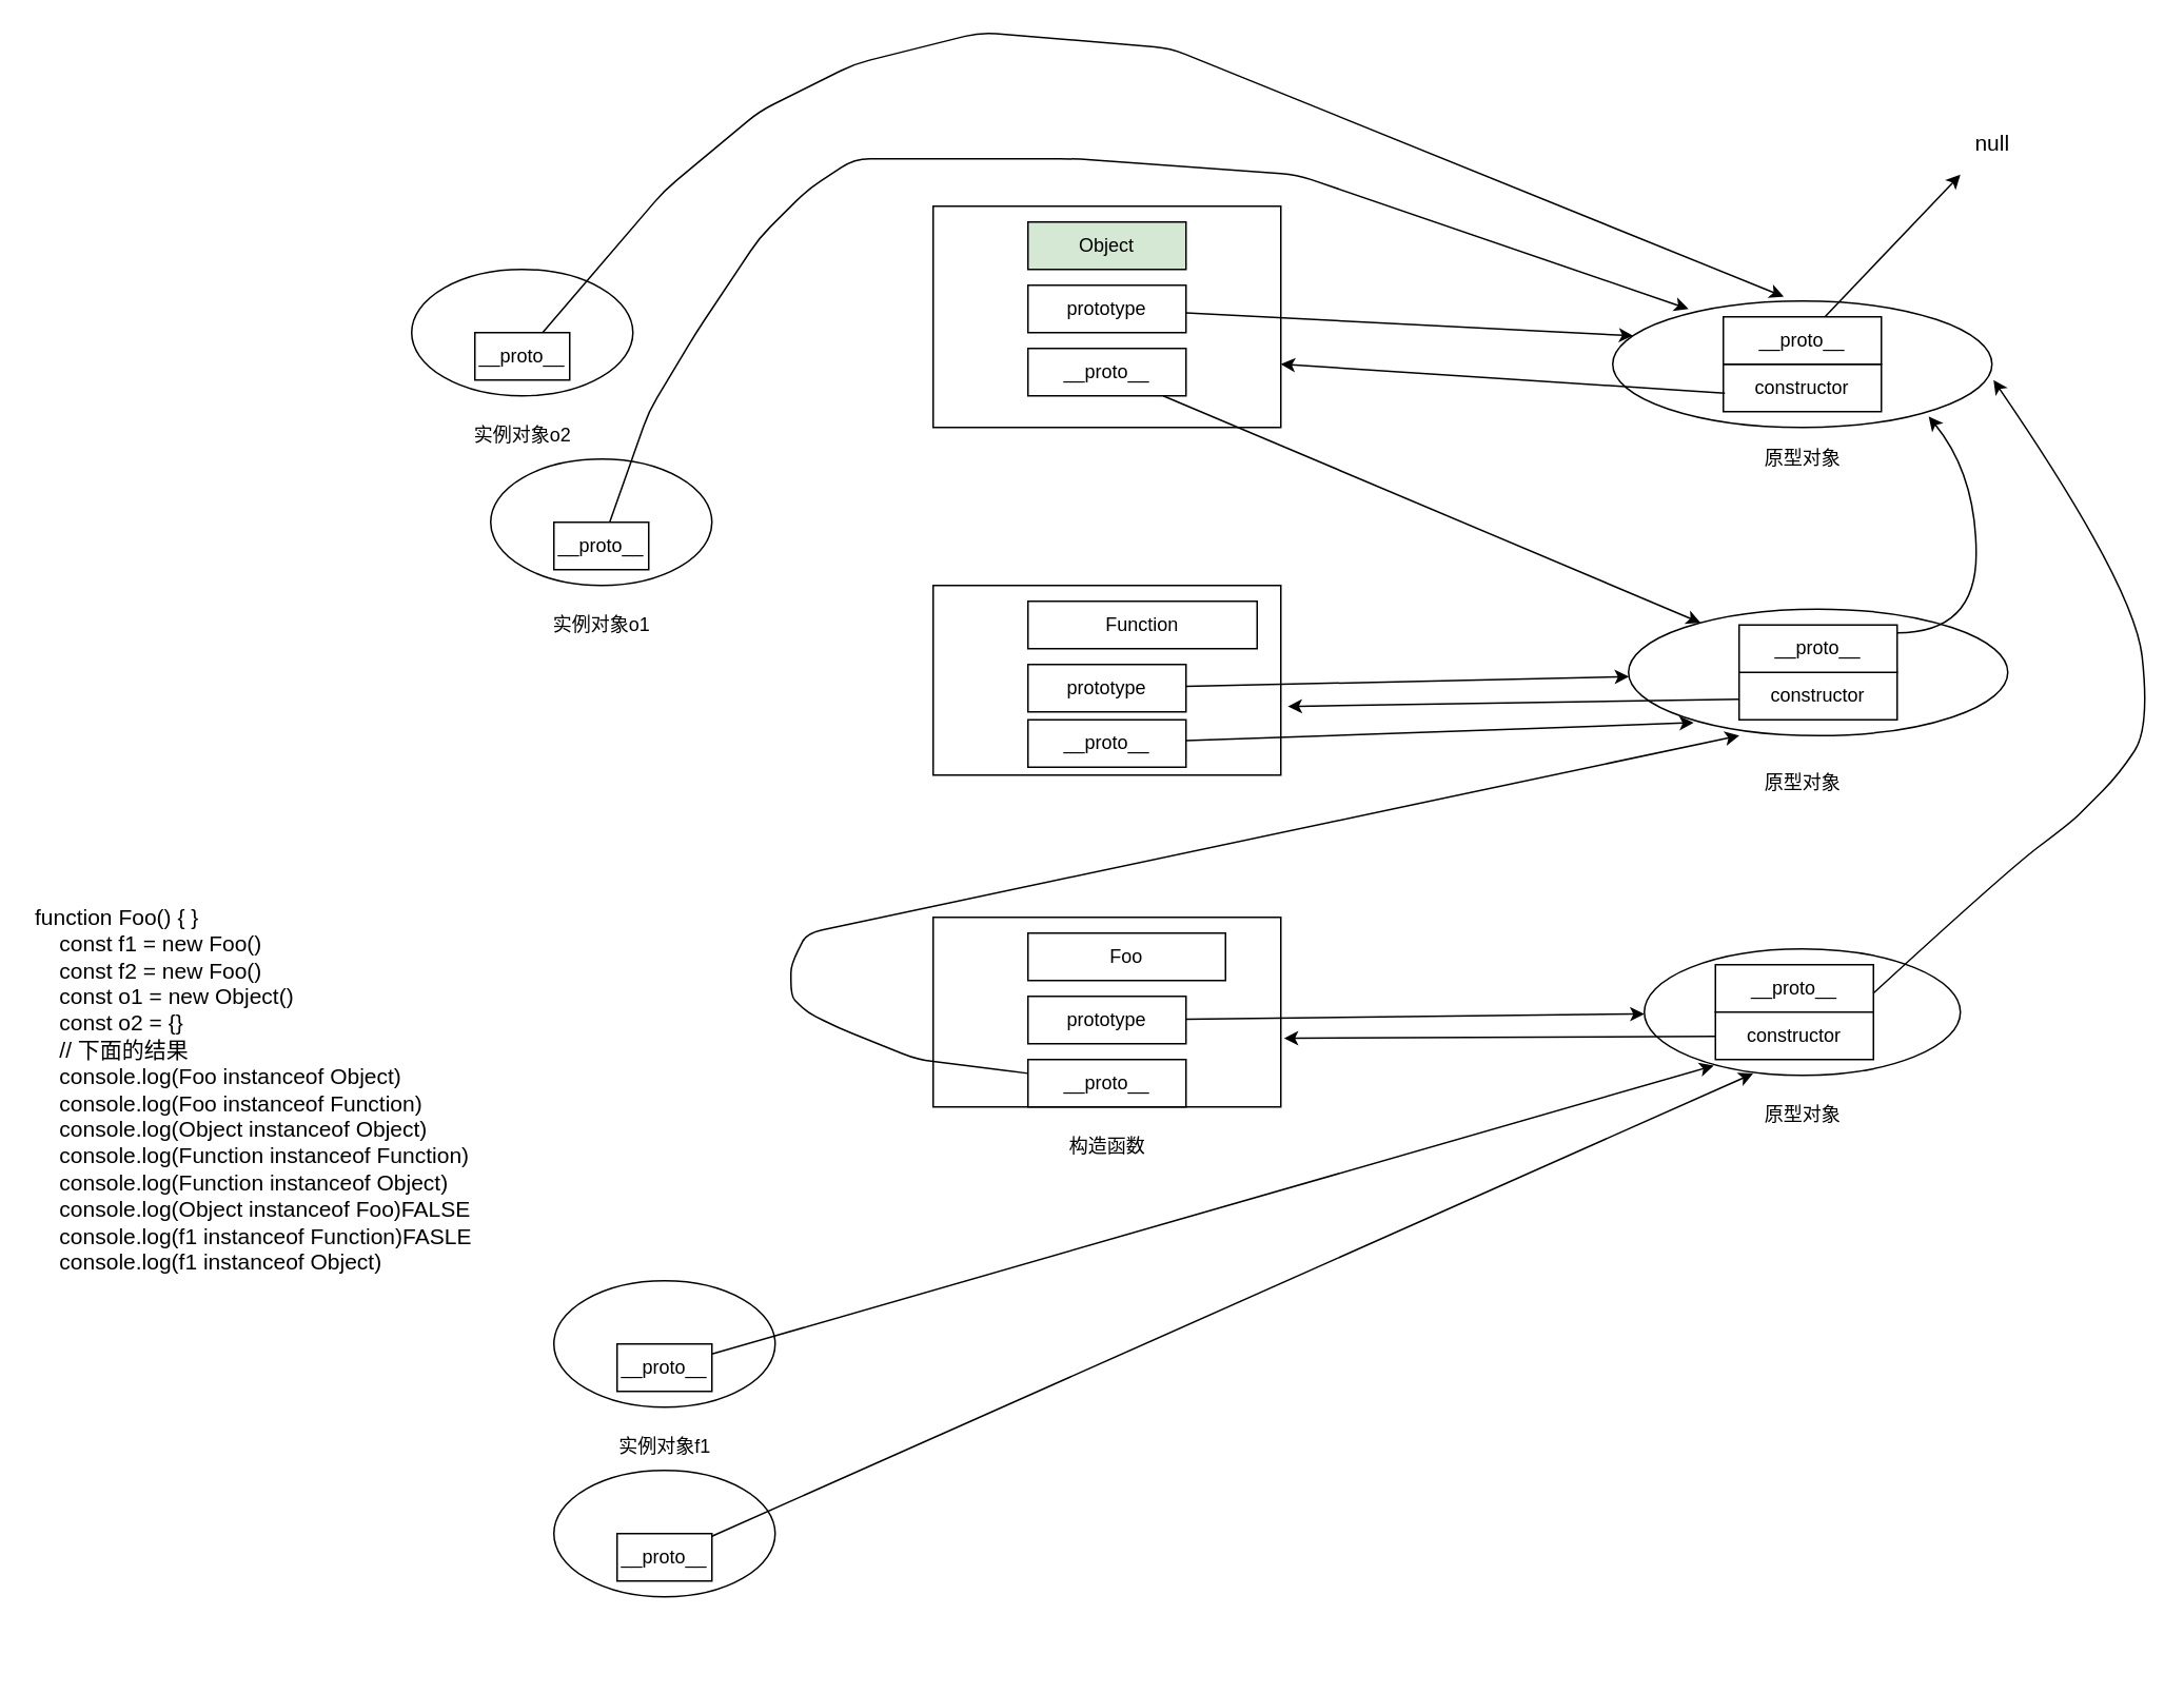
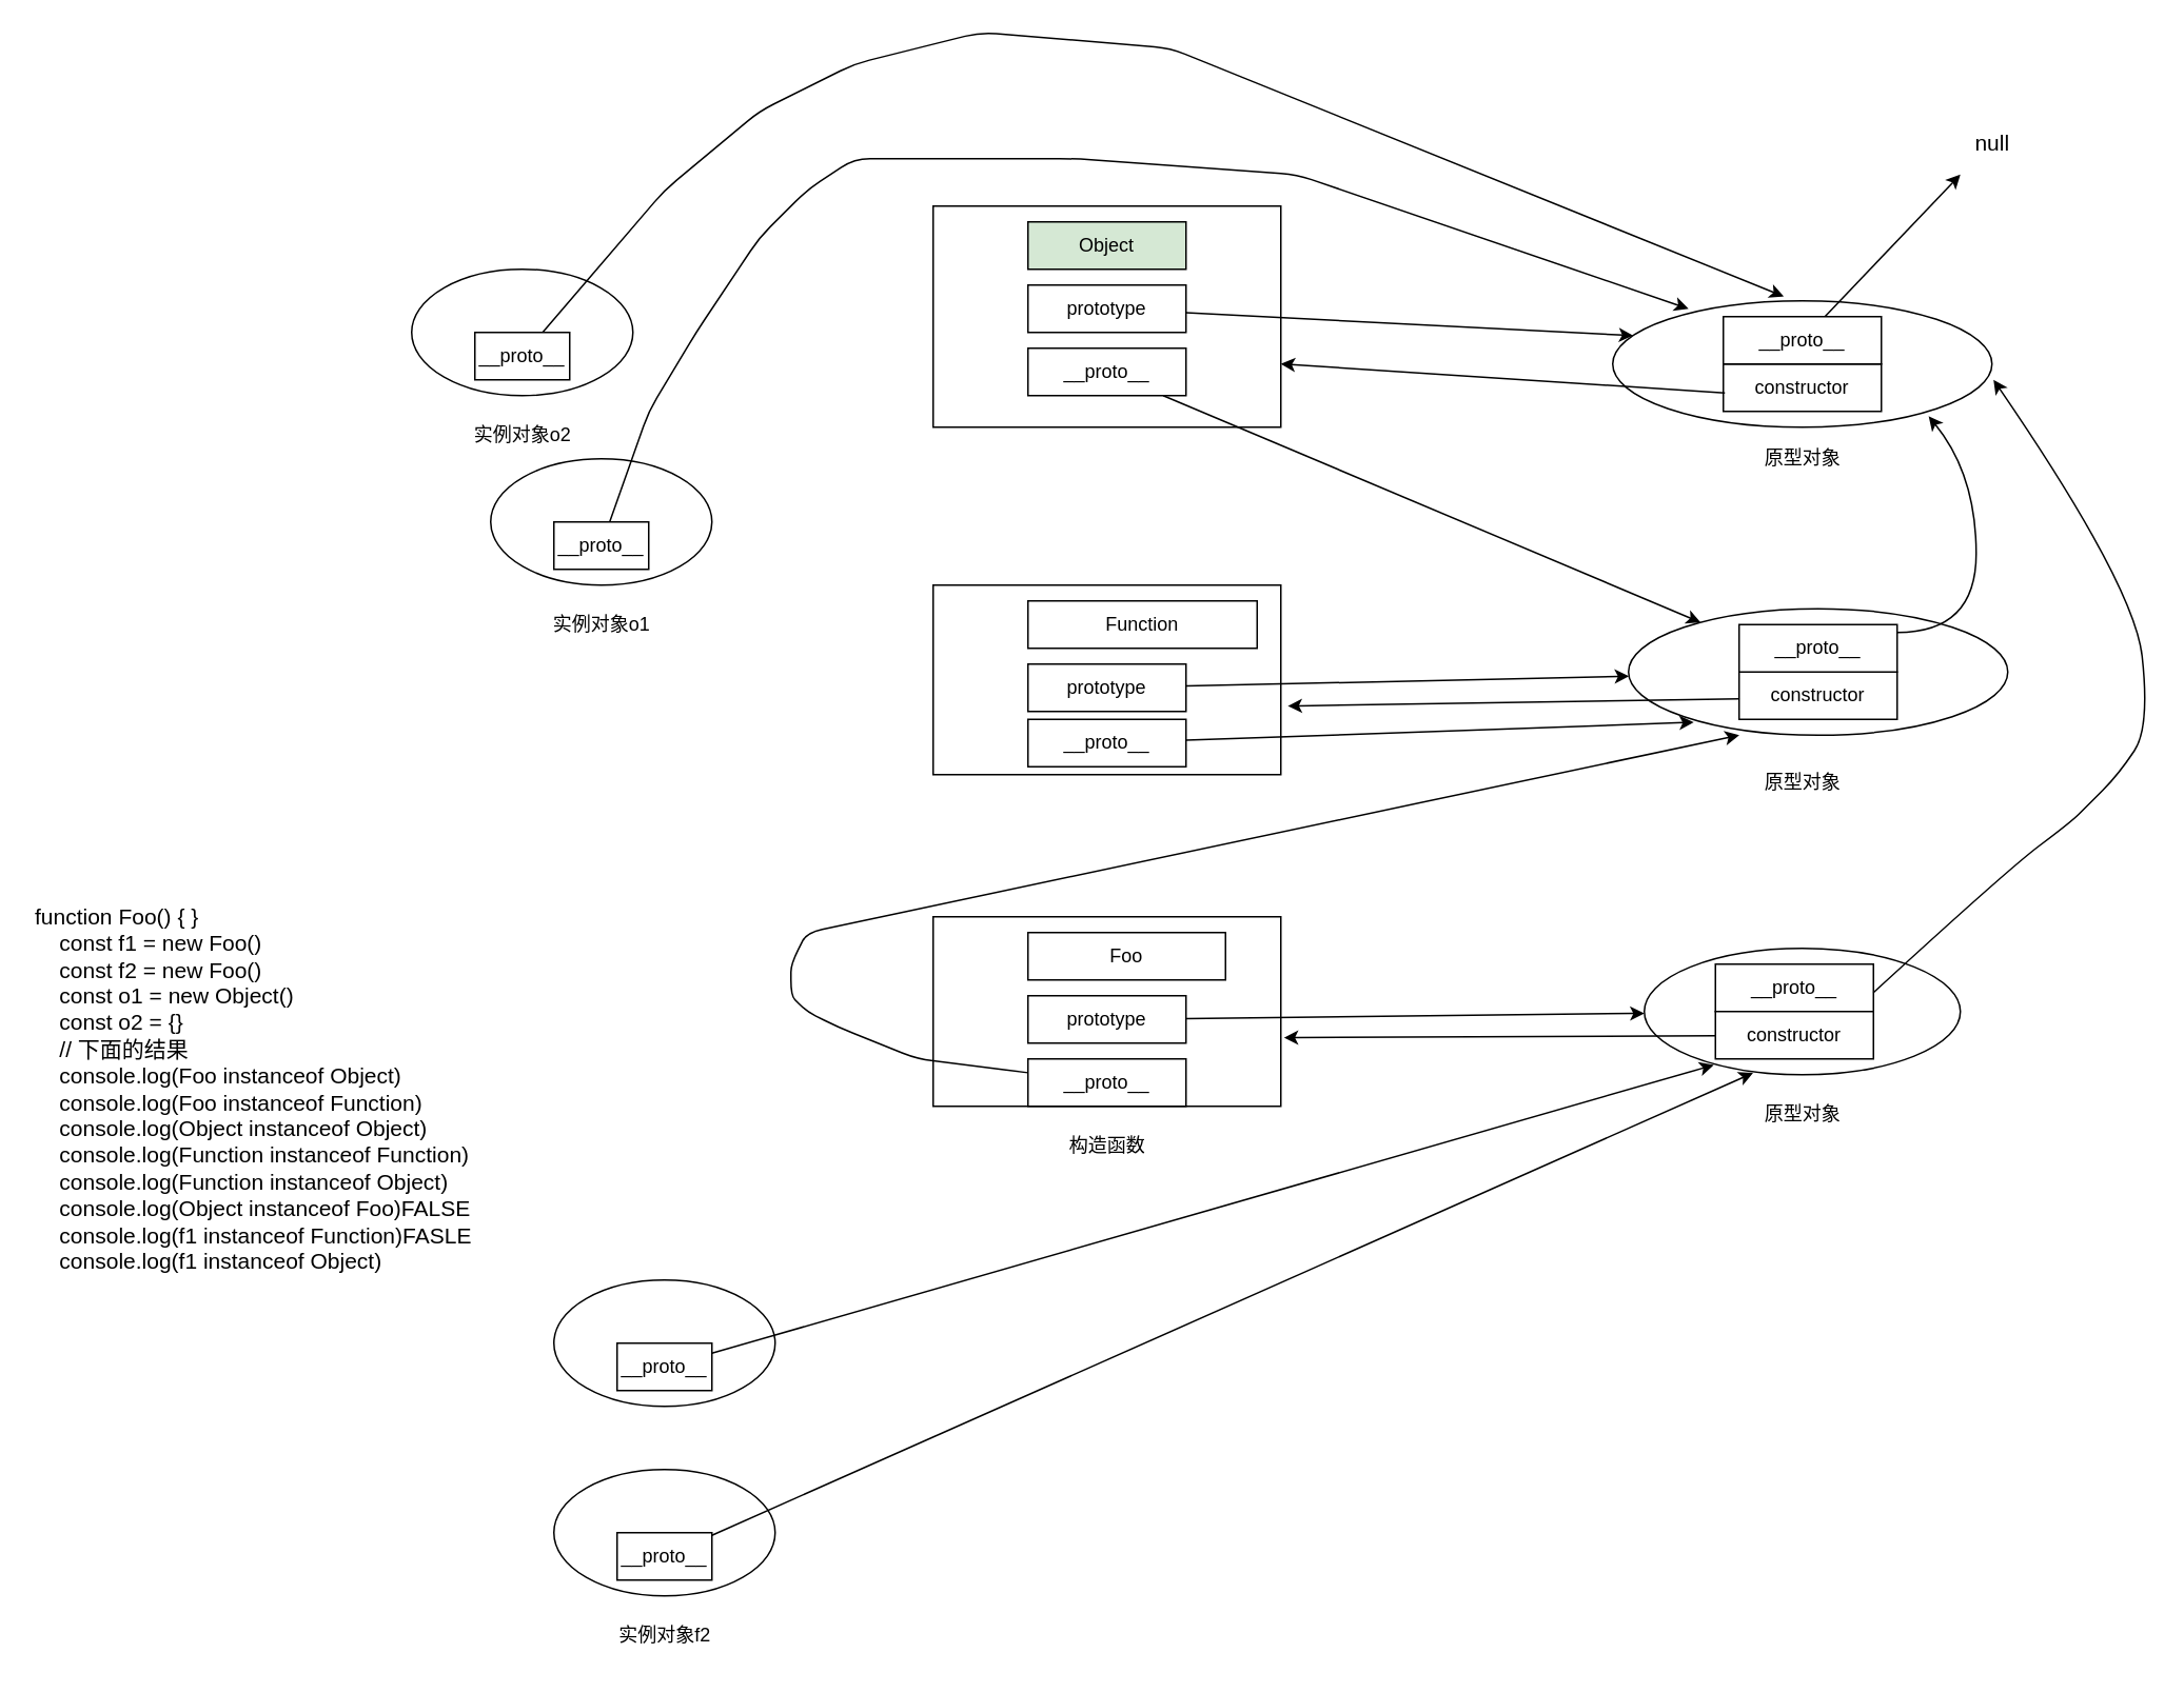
- <mxCell id="12" value="实例对象f1" style="text;html=1;align=center;verticalAlign=middle;resizable=0;points=[];autosize=1;strokeColor=none;fillColor=none;" vertex="1" parent="1"><mxGeometry x="380" y="900" width="80" height="30" as="geometry" /></mxCell>
+ <mxCell id="14" value="实例对象f2" style="text;html=1;align=center;verticalAlign=middle;resizable=0;points=[];autosize=1;strokeColor=none;fillColor=none;" vertex="1" parent="1"><mxGeometry x="380" y="1020" width="80" height="30" as="geometry" /></mxCell>
